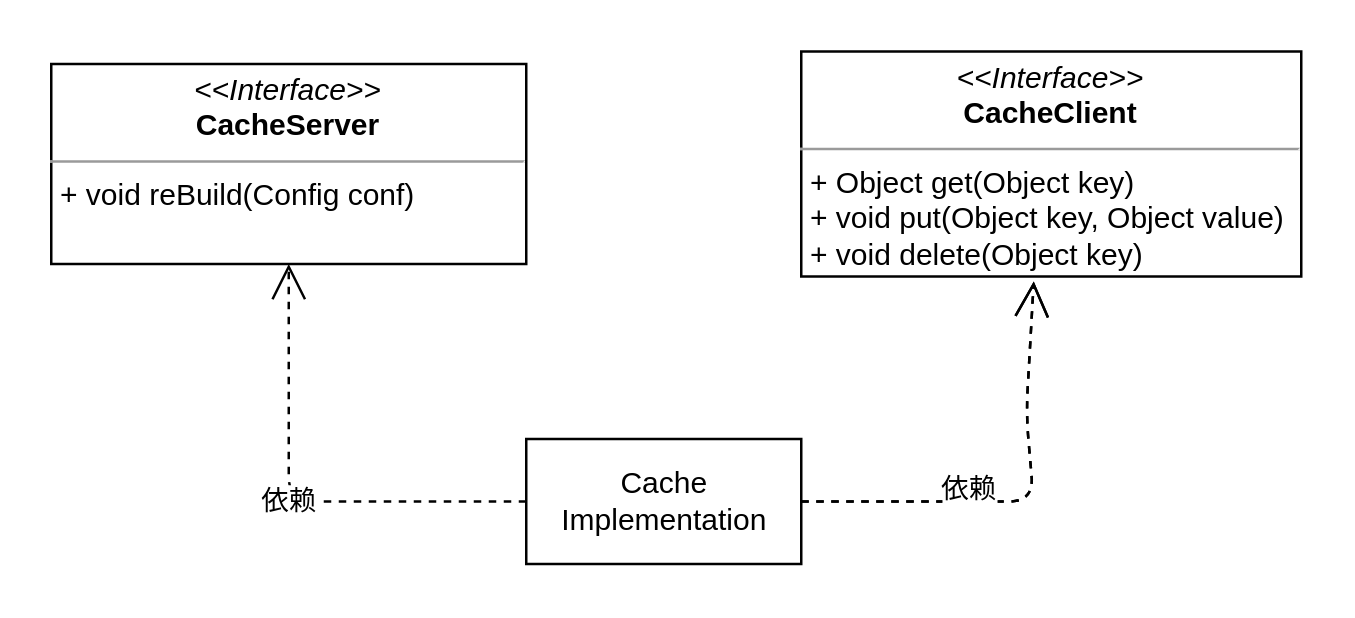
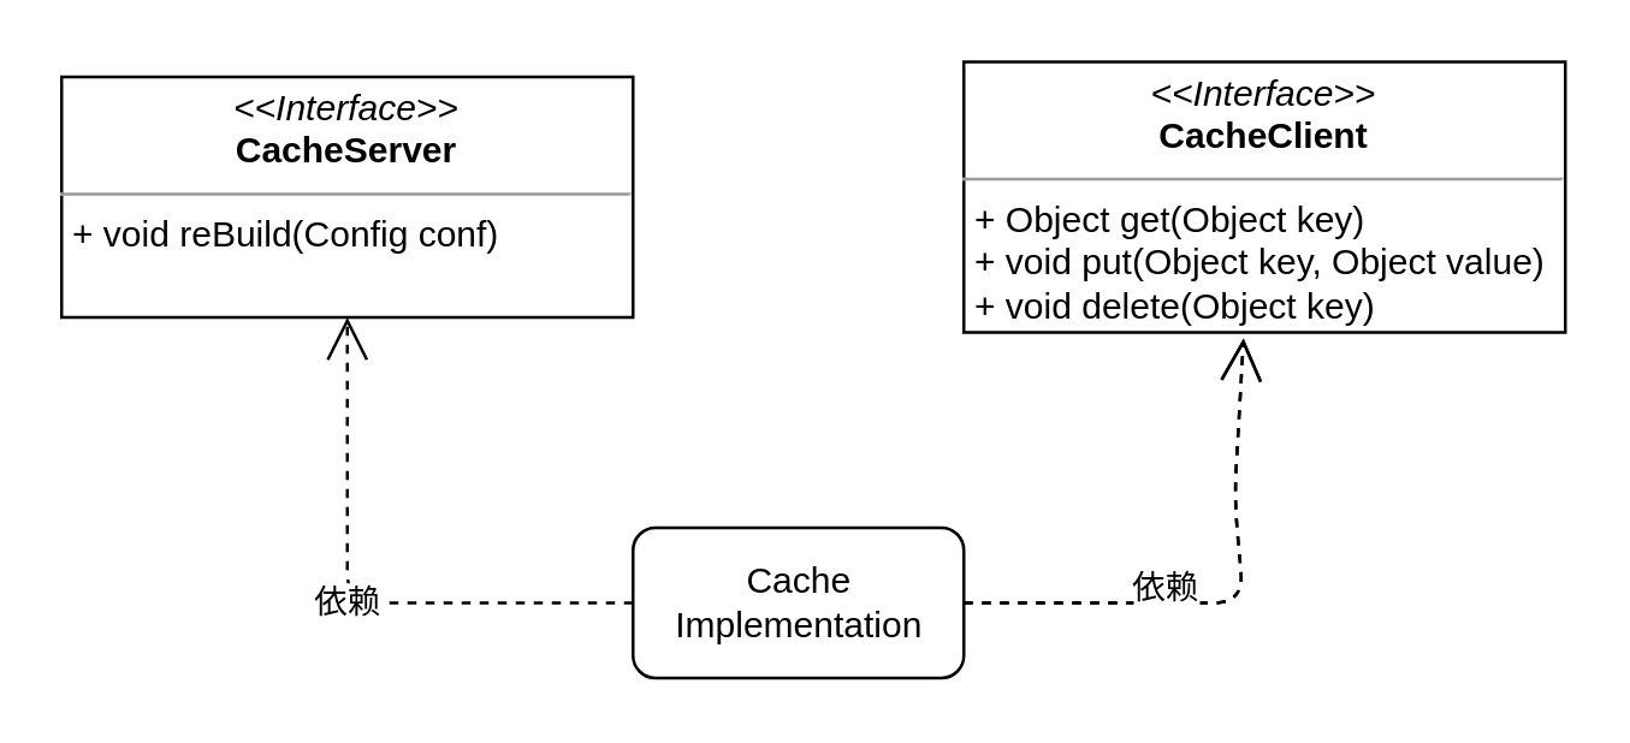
- <mxCell id="2" value="Cache&lt;br&gt;Implementation" style="html=1;" vertex="1" parent="1"><mxGeometry x="210" y="175" width="110" height="50" as="geometry" /></mxCell>
+ <mxCell id="2" value="Cache&lt;br&gt;Implementation" style="html=1;rounded=1;" vertex="1" parent="1"><mxGeometry x="210" y="175" width="110" height="50" as="geometry" /></mxCell>
